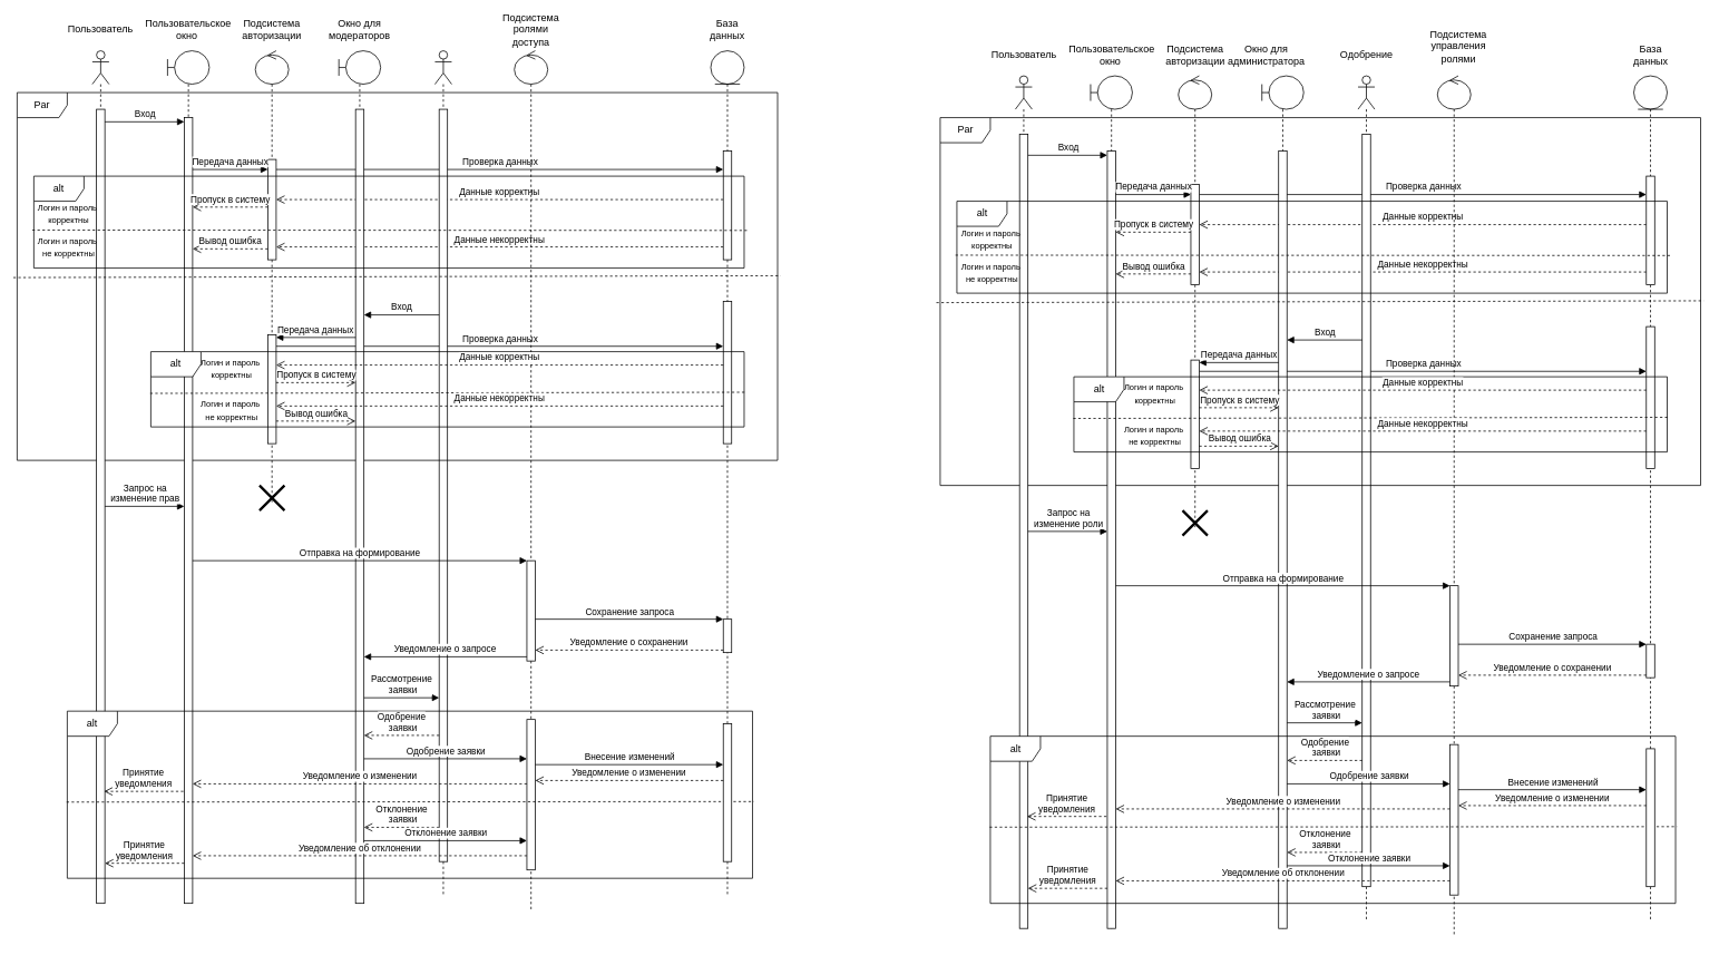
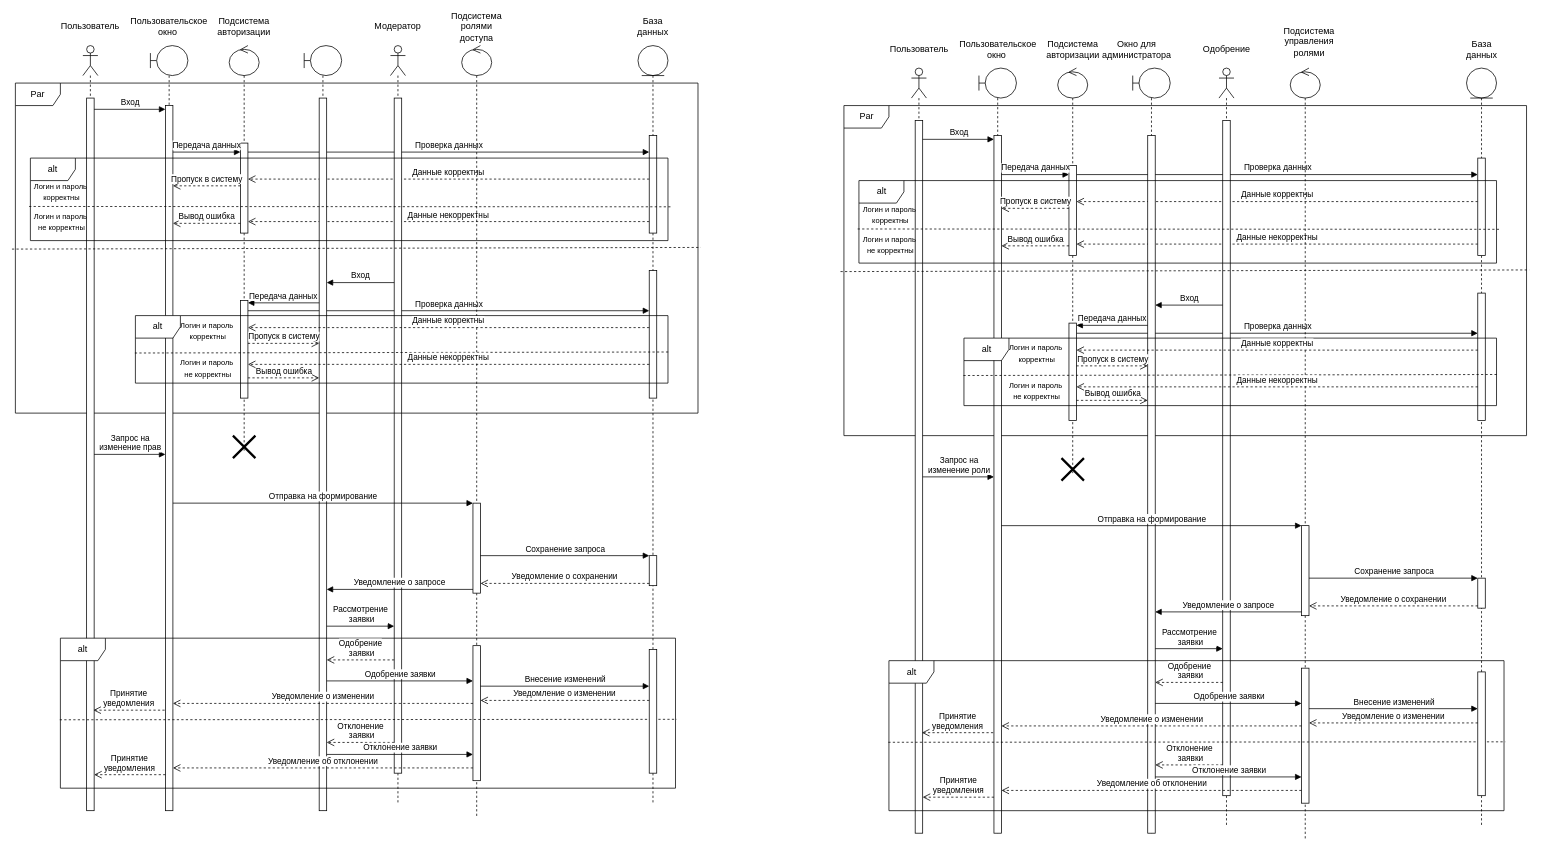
- <mxCell id="31" value="Окно для модераторов" style="text;html=1;strokeColor=none;fillColor=none;align=center;verticalAlign=middle;whiteSpace=wrap;rounded=0;" parent="1" vertex="1"><mxGeometry x="400" y="20" width="60" height="30" as="geometry" /></mxCell>
+ <mxCell id="10" value="Модератор" style="text;html=1;strokeColor=none;fillColor=none;align=center;verticalAlign=middle;whiteSpace=wrap;rounded=0;" parent="1" vertex="1"><mxGeometry x="500" y="20" width="60" height="30" as="geometry" /></mxCell>
